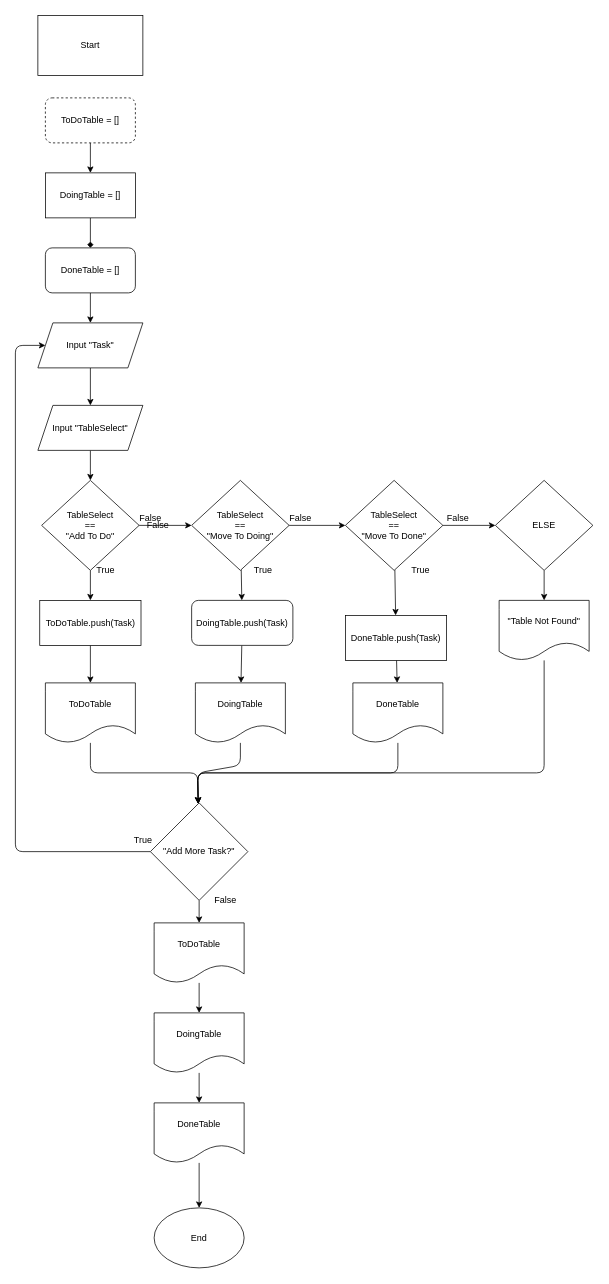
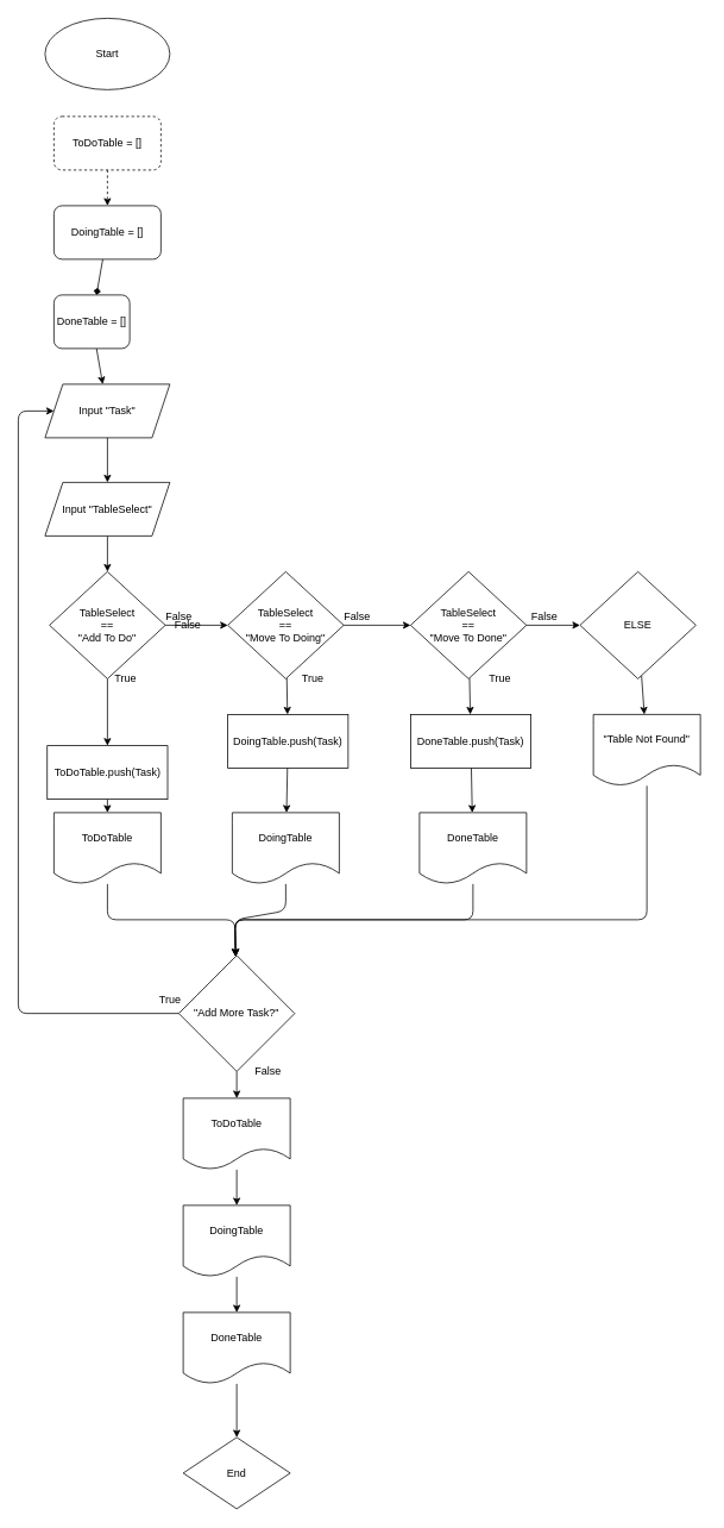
- <mxCell id="2" value="Start" style="whiteSpace=wrap;html=1;rounded=0;" vertex="1" parent="1"><mxGeometry x="50" y="20" width="140" height="80" as="geometry" /></mxCell>
+ <mxCell id="2" value="Start" style="ellipse;whiteSpace=wrap;html=1;" vertex="1" parent="1"><mxGeometry x="50" y="20" width="140" height="80" as="geometry" /></mxCell>
- <mxCell id="16" style="edgeStyle=none;html=1;" edge="1" parent="1" source="17" target="19"><mxGeometry relative="1" as="geometry" /></mxCell>
+ <mxCell id="16" style="edgeStyle=none;html=1;dashed=1;" edge="1" parent="1" source="17" target="19"><mxGeometry relative="1" as="geometry" /></mxCell>
- <mxCell id="19" value="DoingTable = []" style="whiteSpace=wrap;html=1;rounded=0;" vertex="1" parent="1"><mxGeometry x="60" y="230" width="120" height="60" as="geometry" /></mxCell>
+ <mxCell id="19" value="DoingTable = []" style="rounded=1;whiteSpace=wrap;html=1;" vertex="1" parent="1"><mxGeometry x="60" y="230" width="120" height="60" as="geometry" /></mxCell>
- <mxCell id="21" value="DoneTable = []" style="rounded=1;whiteSpace=wrap;html=1;" vertex="1" parent="1"><mxGeometry x="60" y="330" width="120" height="60" as="geometry" /></mxCell>
+ <mxCell id="21" value="DoneTable = []" style="rounded=1;whiteSpace=wrap;html=1;" vertex="1" parent="1"><mxGeometry x="60" y="330" width="85" height="60" as="geometry" /></mxCell>
- <mxCell id="34" value="ELSE" style="rhombus;whiteSpace=wrap;html=1;" vertex="1" parent="1"><mxGeometry x="660" y="640" width="130" height="120" as="geometry" /></mxCell>
+ <mxCell id="34" value="ELSE" style="rhombus;whiteSpace=wrap;html=1;" vertex="1" parent="1"><mxGeometry x="650" y="640" width="130" height="120" as="geometry" /></mxCell>
- <mxCell id="23" value="ToDoTable.push(Task)" style="rounded=0;whiteSpace=wrap;html=1;" vertex="1" parent="1"><mxGeometry x="52.5" y="800" width="135" height="60" as="geometry" /></mxCell>
+ <mxCell id="23" value="ToDoTable.push(Task)" style="rounded=0;whiteSpace=wrap;html=1;" vertex="1" parent="1"><mxGeometry x="52.5" y="835" width="135" height="60" as="geometry" /></mxCell>
- <mxCell id="25" value="DoingTable.push(Task)" style="whiteSpace=wrap;html=1;rounded=1;" vertex="1" parent="1"><mxGeometry x="255" y="800" width="135" height="60" as="geometry" /></mxCell>
+ <mxCell id="25" value="DoingTable.push(Task)" style="rounded=0;whiteSpace=wrap;html=1;" vertex="1" parent="1"><mxGeometry x="255" y="800" width="135" height="60" as="geometry" /></mxCell>
- <mxCell id="27" value="DoneTable.push(Task)" style="rounded=0;whiteSpace=wrap;html=1;" vertex="1" parent="1"><mxGeometry x="460" y="820" width="135" height="60" as="geometry" /></mxCell>
+ <mxCell id="27" value="DoneTable.push(Task)" style="rounded=0;whiteSpace=wrap;html=1;" vertex="1" parent="1"><mxGeometry x="460" y="800" width="135" height="60" as="geometry" /></mxCell>
- <mxCell id="56" value="End" style="ellipse;whiteSpace=wrap;html=1;" vertex="1" parent="1"><mxGeometry x="205" y="1610" width="120" height="80" as="geometry" /></mxCell>
+ <mxCell id="56" value="End" style="rhombus;whiteSpace=wrap;html=1;" vertex="1" parent="1"><mxGeometry x="205" y="1610" width="120" height="80" as="geometry" /></mxCell>
